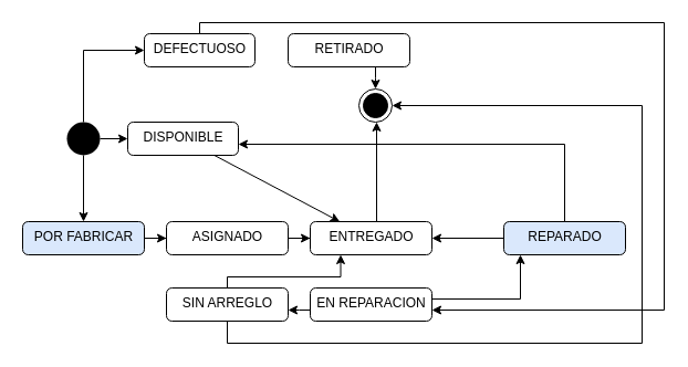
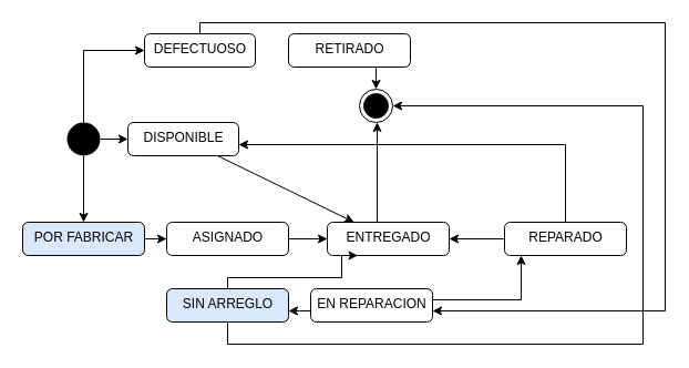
- <mxCell id="10" value="ENTREGADO" style="html=1;align=center;verticalAlign=top;rounded=1;absoluteArcSize=1;arcSize=10;dashed=0;" parent="1" vertex="1"><mxGeometry x="280" y="200" width="110" height="30" as="geometry" /></mxCell>
+ <mxCell id="10" value="ENTREGADO" style="html=1;align=center;verticalAlign=top;rounded=1;absoluteArcSize=1;arcSize=10;dashed=0;" parent="1" vertex="1"><mxGeometry x="295" y="200" width="110" height="30" as="geometry" /></mxCell>
- <mxCell id="16" value="REPARADO" style="html=1;align=center;verticalAlign=top;rounded=1;absoluteArcSize=1;arcSize=10;dashed=0;fillColor=#dae8fc;" parent="1" vertex="1"><mxGeometry x="455" y="200" width="110" height="30" as="geometry" /></mxCell>
+ <mxCell id="16" value="REPARADO" style="html=1;align=center;verticalAlign=top;rounded=1;absoluteArcSize=1;arcSize=10;dashed=0;" parent="1" vertex="1"><mxGeometry x="455" y="200" width="110" height="30" as="geometry" /></mxCell>
- <mxCell id="20" value="SIN ARREGLO" style="html=1;align=center;verticalAlign=top;rounded=1;absoluteArcSize=1;arcSize=10;dashed=0;" parent="1" vertex="1"><mxGeometry x="150" y="260" width="110" height="30" as="geometry" /></mxCell>
+ <mxCell id="20" value="SIN ARREGLO" style="html=1;align=center;verticalAlign=top;rounded=1;absoluteArcSize=1;arcSize=10;dashed=0;fillColor=#dae8fc;" parent="1" vertex="1"><mxGeometry x="150" y="260" width="110" height="30" as="geometry" /></mxCell>
